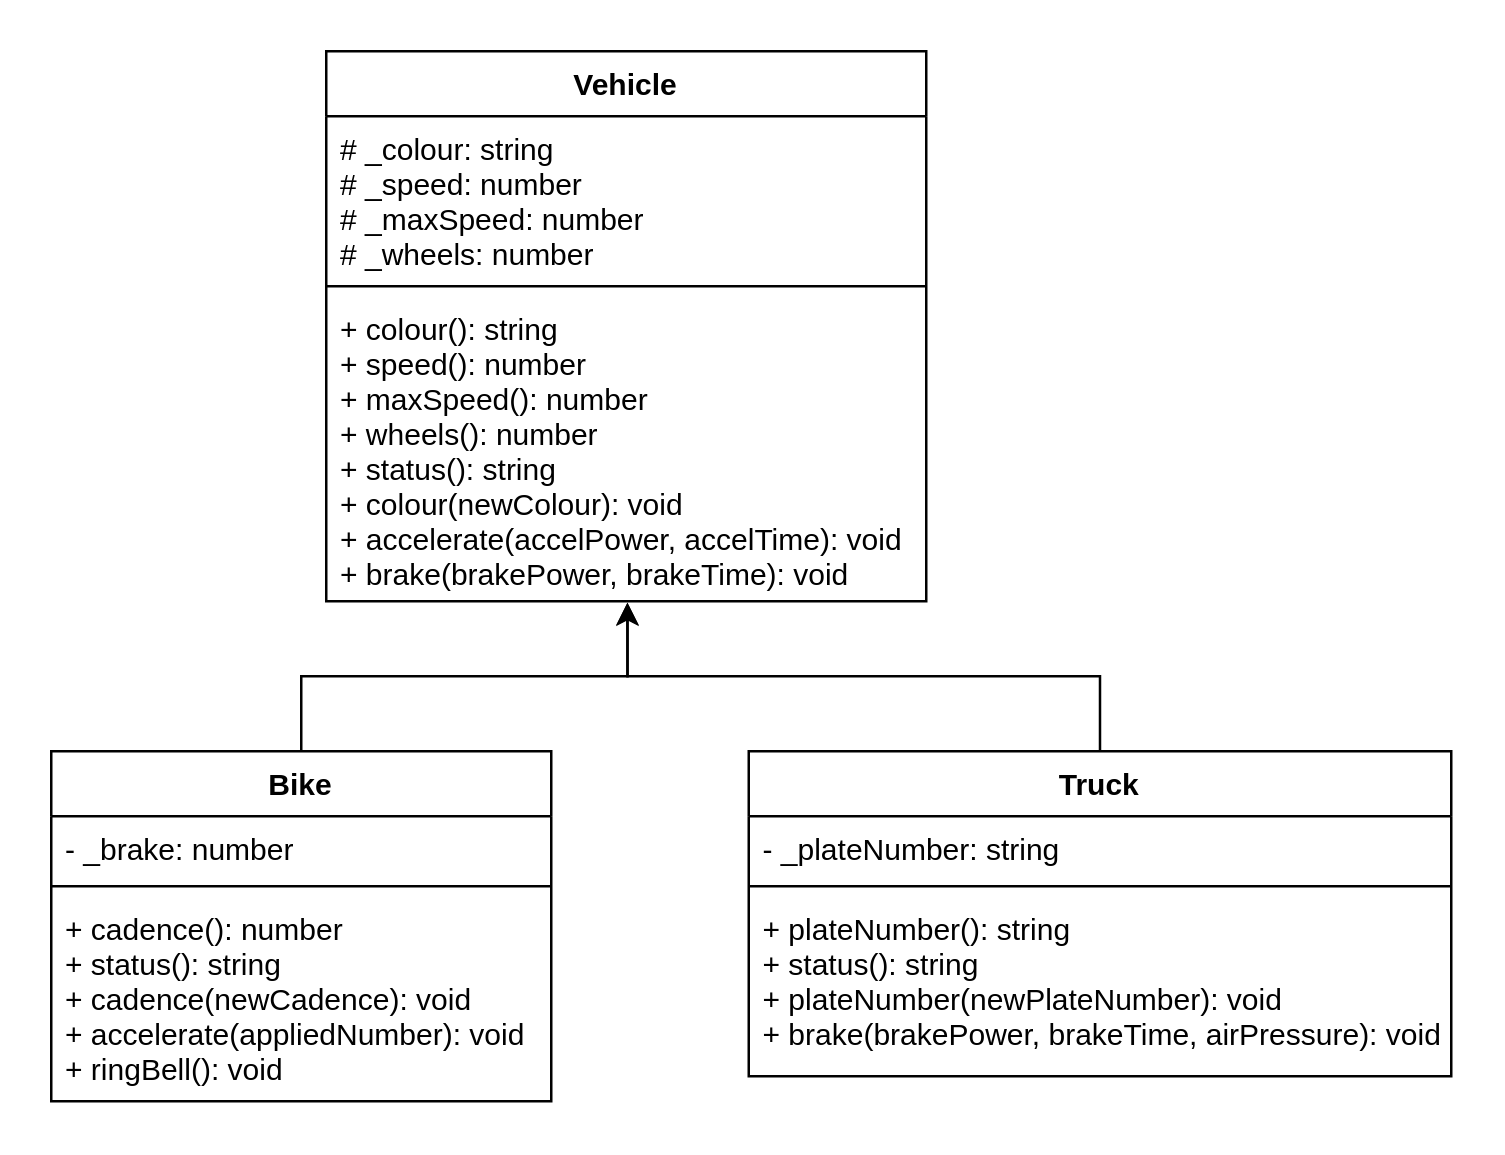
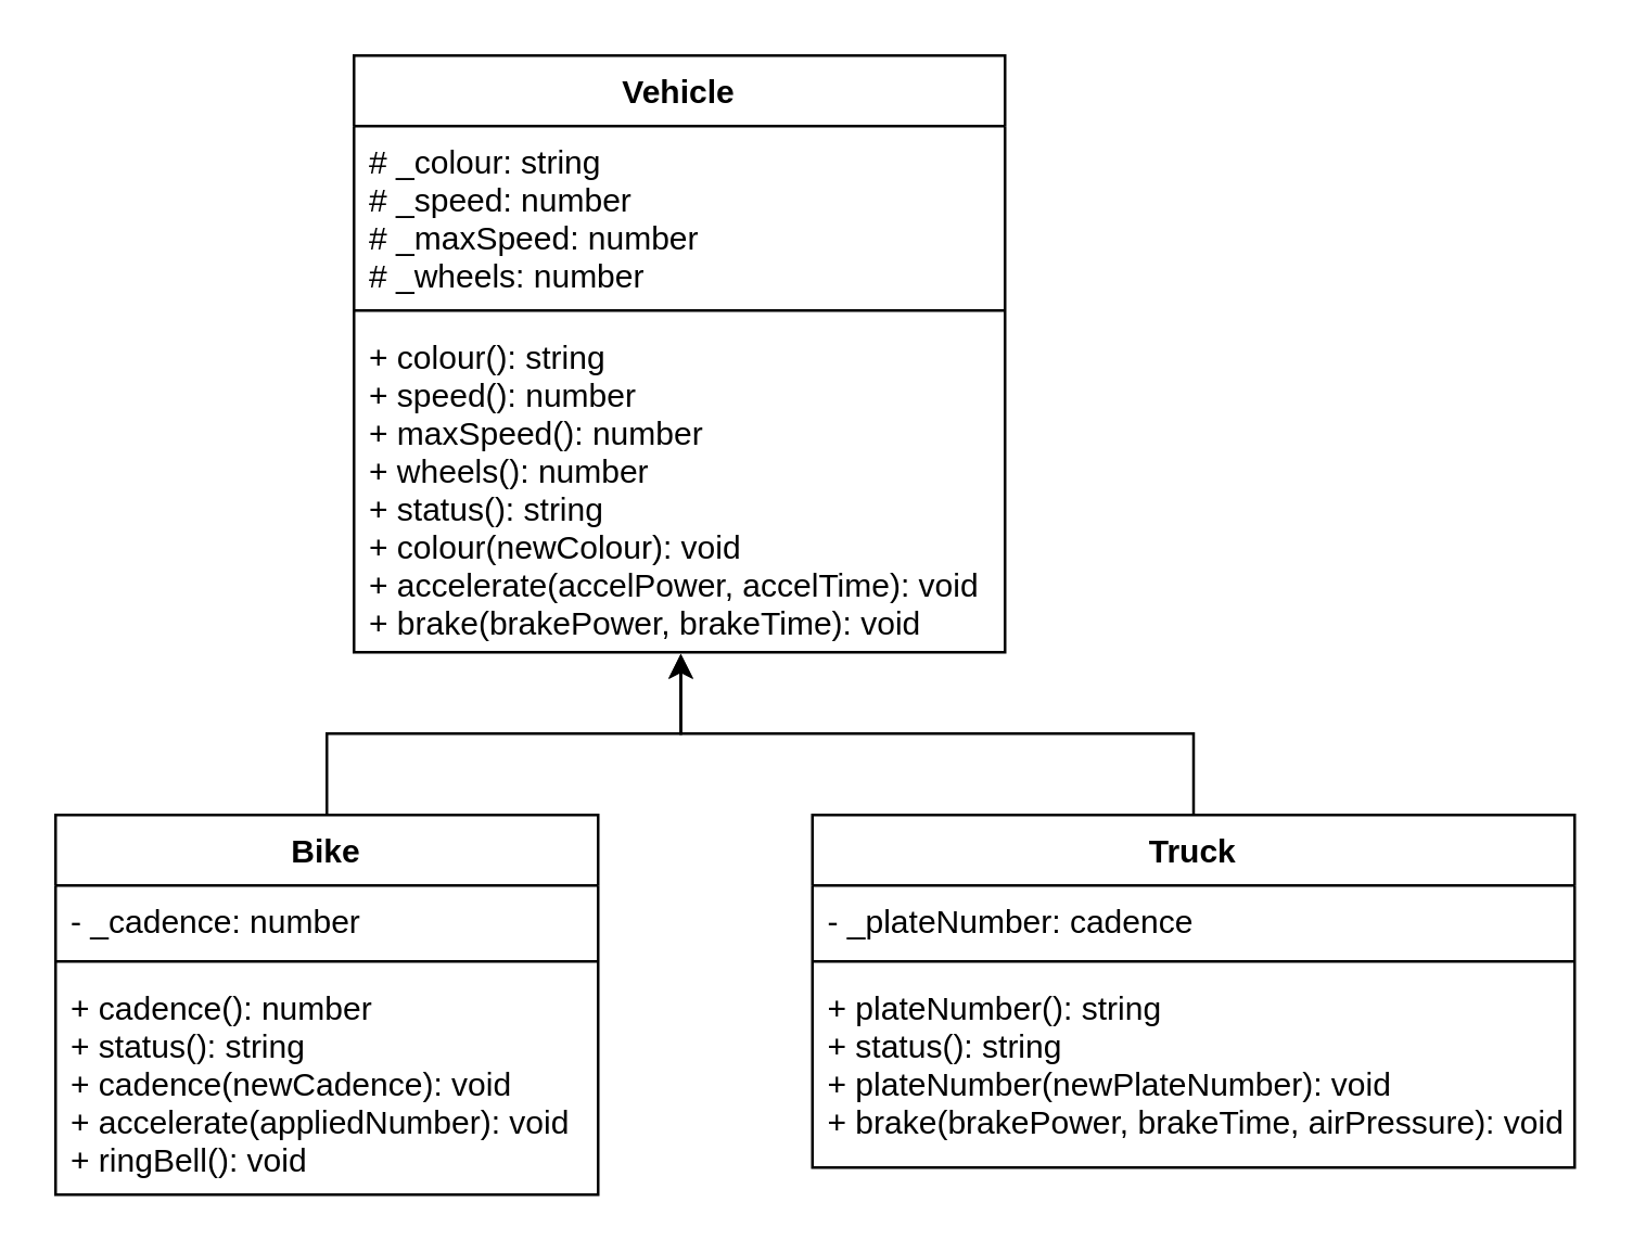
- <mxCell id="8" value="- _brake: number" style="text;strokeColor=none;fillColor=none;align=left;verticalAlign=top;spacingLeft=4;spacingRight=4;overflow=hidden;rotatable=0;points=[[0,0.5],[1,0.5]];portConstraint=eastwest;" parent="7" vertex="1"><mxGeometry y="26" width="200" height="24" as="geometry" /></mxCell>
+ <mxCell id="8" value="- _cadence: number" style="text;strokeColor=none;fillColor=none;align=left;verticalAlign=top;spacingLeft=4;spacingRight=4;overflow=hidden;rotatable=0;points=[[0,0.5],[1,0.5]];portConstraint=eastwest;" parent="7" vertex="1"><mxGeometry y="26" width="200" height="24" as="geometry" /></mxCell>
- <mxCell id="13" value="- _plateNumber: string" style="text;strokeColor=none;fillColor=none;align=left;verticalAlign=top;spacingLeft=4;spacingRight=4;overflow=hidden;rotatable=0;points=[[0,0.5],[1,0.5]];portConstraint=eastwest;" parent="12" vertex="1"><mxGeometry y="26" width="281" height="24" as="geometry" /></mxCell>
+ <mxCell id="13" value="- _plateNumber: cadence" style="text;strokeColor=none;fillColor=none;align=left;verticalAlign=top;spacingLeft=4;spacingRight=4;overflow=hidden;rotatable=0;points=[[0,0.5],[1,0.5]];portConstraint=eastwest;" parent="12" vertex="1"><mxGeometry y="26" width="281" height="24" as="geometry" /></mxCell>
